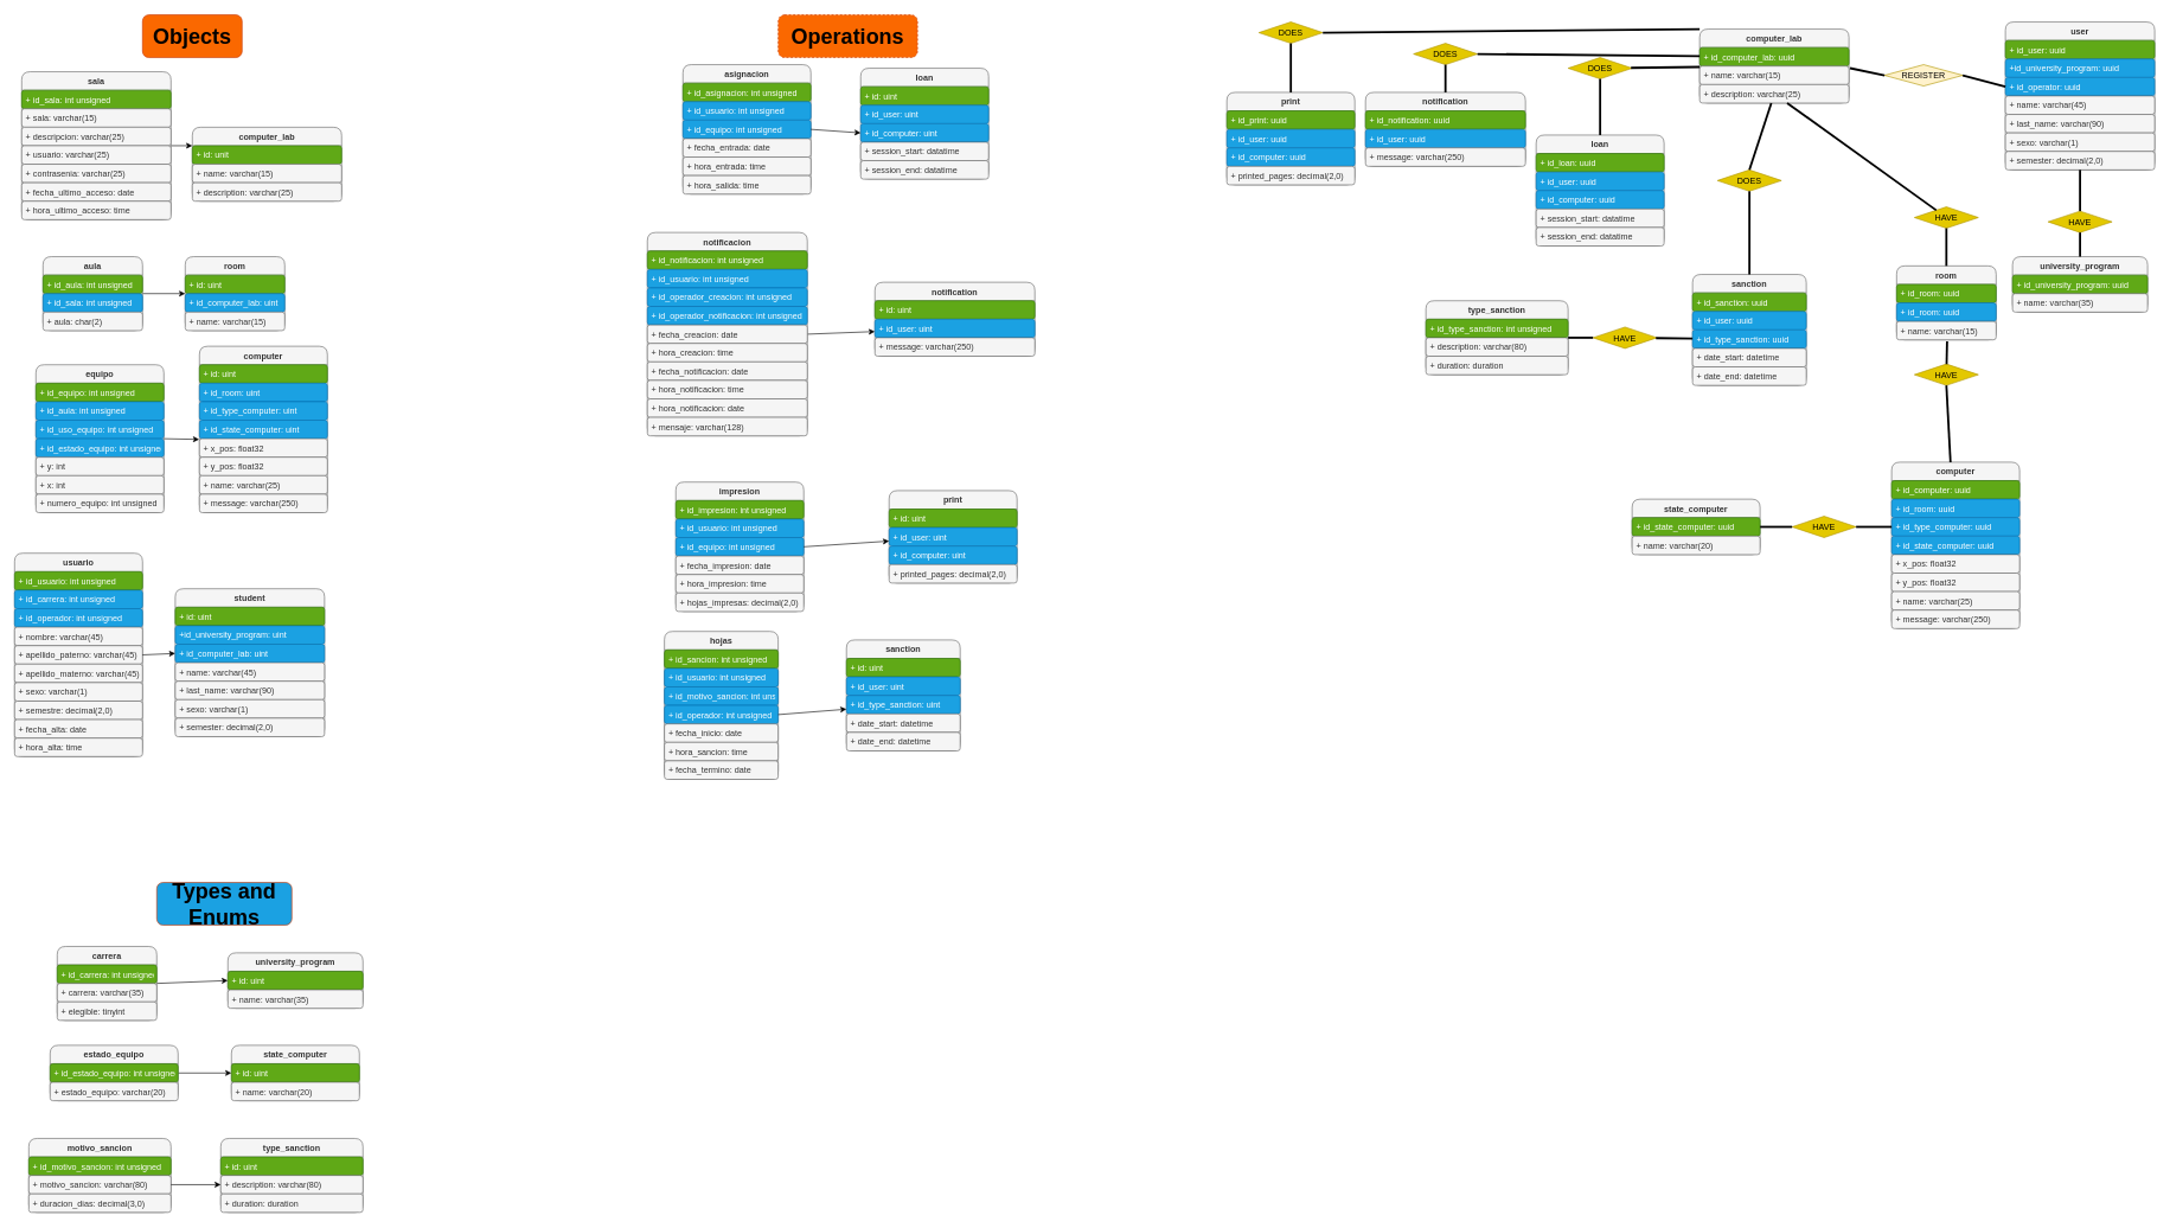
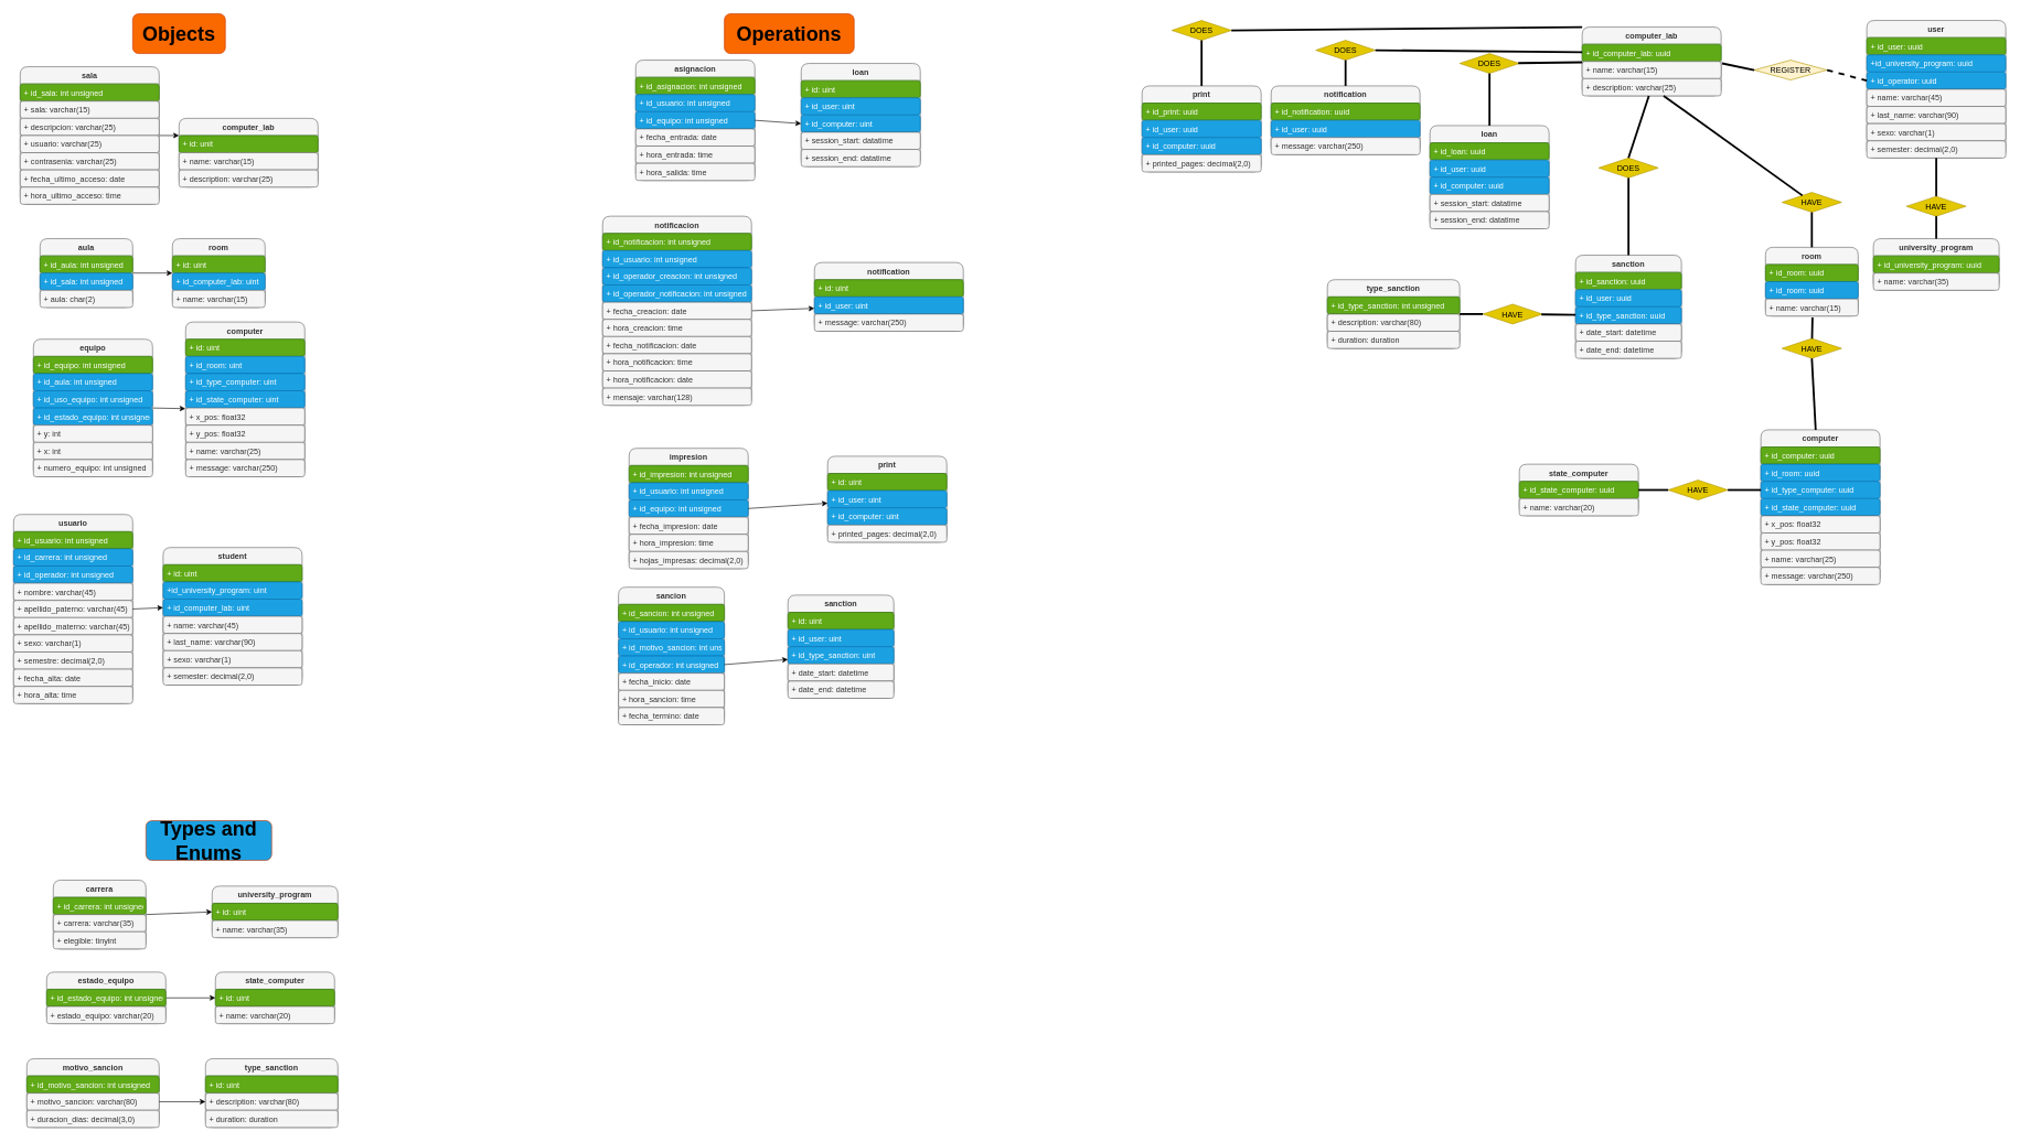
- <mxCell id="126" value="&lt;span style=&quot;font-size: 30px;&quot;&gt;&lt;b&gt;Operations&lt;/b&gt;&lt;/span&gt;" style="rounded=1;whiteSpace=wrap;html=1;fillColor=#fa6800;strokeColor=#C73500;fontColor=#000000;dashed=1;" parent="1" vertex="1"><mxGeometry x="1094" y="20" width="196" height="60" as="geometry" /></mxCell>
+ <mxCell id="126" value="&lt;span style=&quot;font-size: 30px;&quot;&gt;&lt;b&gt;Operations&lt;/b&gt;&lt;/span&gt;" style="rounded=1;whiteSpace=wrap;html=1;fillColor=#fa6800;strokeColor=#C73500;fontColor=#000000;" parent="1" vertex="1"><mxGeometry x="1094" y="20" width="196" height="60" as="geometry" /></mxCell>
- <mxCell id="211" value="" style="endArrow=none;startArrow=none;endFill=0;startFill=0;endSize=8;html=1;verticalAlign=bottom;labelBackgroundColor=none;strokeWidth=3;exitX=1;exitY=0.5;exitDx=0;exitDy=0;entryX=0;entryY=0.5;entryDx=0;entryDy=0;" parent="1" source="209" target="167" edge="1"><mxGeometry width="160" relative="1" as="geometry"><mxPoint x="2515" y="164" as="sourcePoint" /><mxPoint x="2515" y="209" as="targetPoint" /></mxGeometry></mxCell>
+ <mxCell id="211" value="" style="endArrow=none;startArrow=none;endFill=0;startFill=0;endSize=8;html=1;verticalAlign=bottom;labelBackgroundColor=none;strokeWidth=3;exitX=1;exitY=0.5;exitDx=0;exitDy=0;entryX=0;entryY=0.5;entryDx=0;entryDy=0;dashed=1;" parent="1" source="209" target="167" edge="1"><mxGeometry width="160" relative="1" as="geometry"><mxPoint x="2515" y="164" as="sourcePoint" /><mxPoint x="2515" y="209" as="targetPoint" /></mxGeometry></mxCell>
- <mxCell id="100" value="hojas" style="swimlane;fontStyle=1;childLayout=stackLayout;horizontal=1;startSize=26;fillColor=#f5f5f5;horizontalStack=0;resizeParent=1;resizeParentMax=0;resizeLast=0;collapsible=1;marginBottom=0;fontColor=#333333;strokeColor=#666666;rounded=1;" parent="1" vertex="1"><mxGeometry x="934" y="887" width="160" height="208" as="geometry" /></mxCell>
+ <mxCell id="100" value="sancion" style="swimlane;fontStyle=1;childLayout=stackLayout;horizontal=1;startSize=26;fillColor=#f5f5f5;horizontalStack=0;resizeParent=1;resizeParentMax=0;resizeLast=0;collapsible=1;marginBottom=0;fontColor=#333333;strokeColor=#666666;rounded=1;" parent="1" vertex="1"><mxGeometry x="934" y="887" width="160" height="208" as="geometry" /></mxCell>
